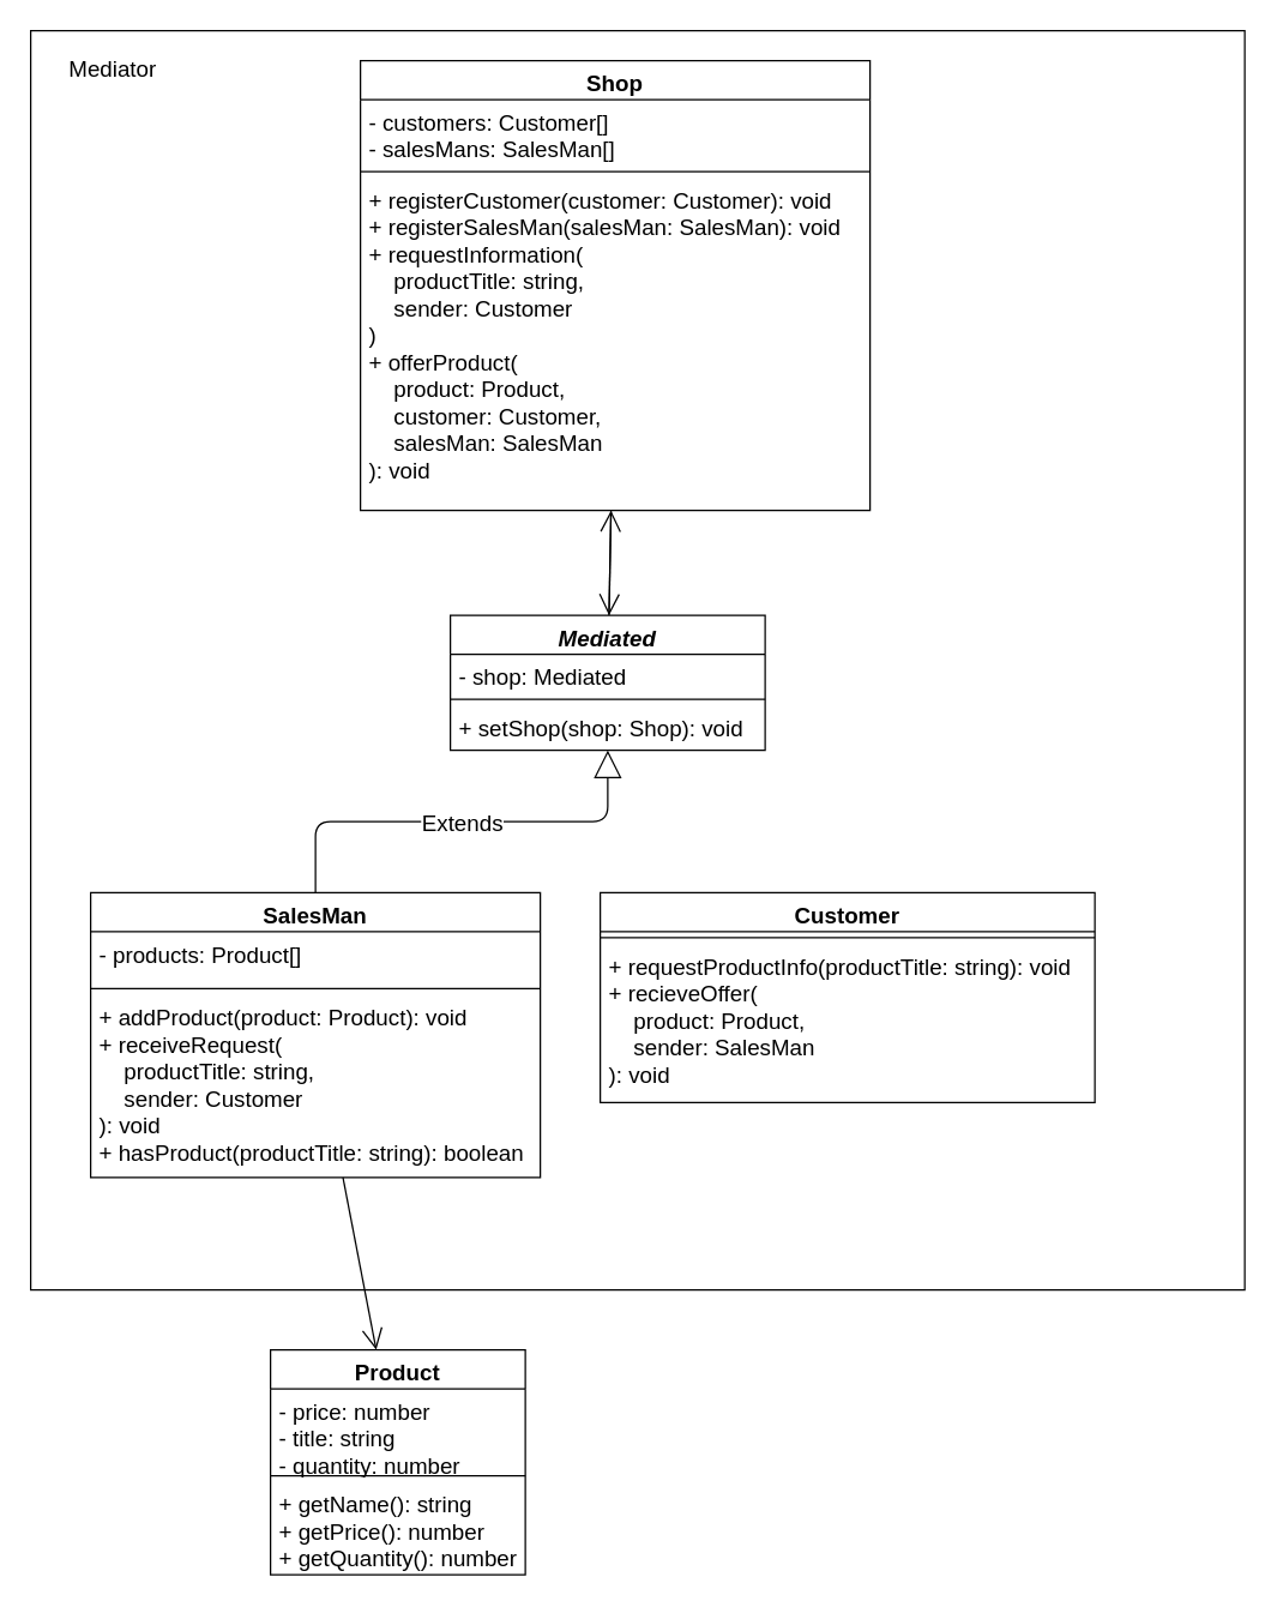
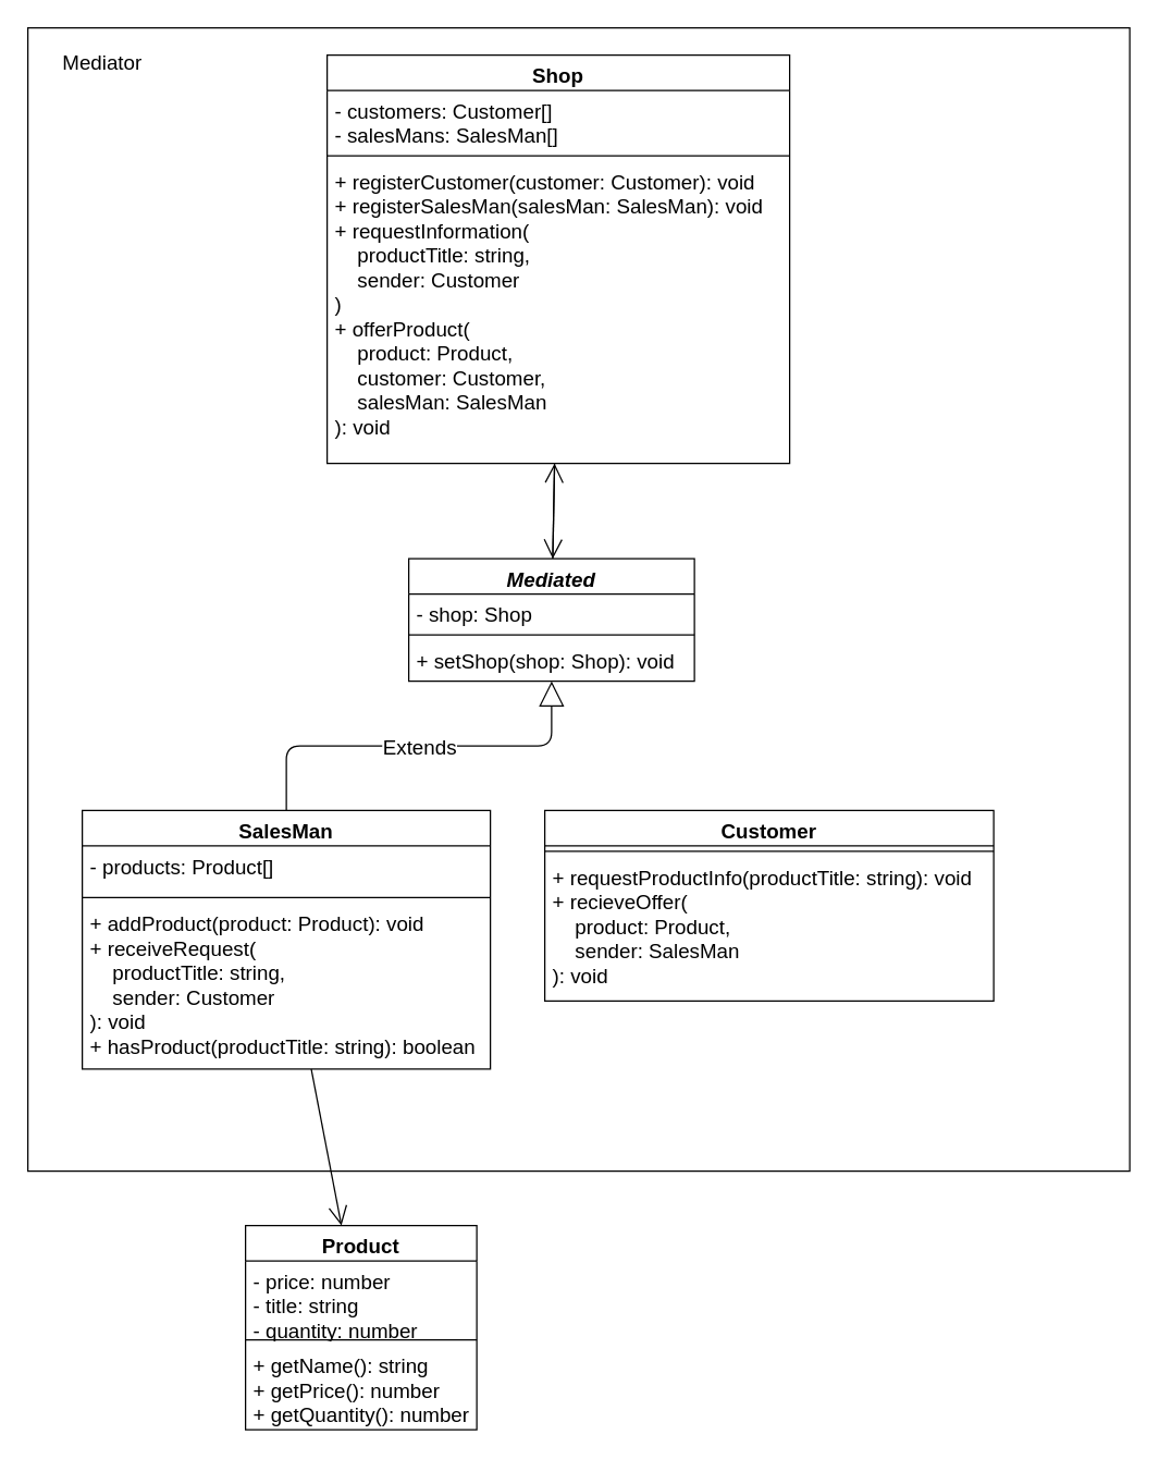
- <mxCell id="23" value="- shop: Mediated&#10;" style="text;strokeColor=none;fillColor=none;align=left;verticalAlign=top;spacingLeft=4;spacingRight=4;overflow=hidden;rotatable=0;points=[[0,0.5],[1,0.5]];portConstraint=eastwest;fontSize=15;" vertex="1" parent="22"><mxGeometry y="26" width="210" height="26" as="geometry" /></mxCell>
+ <mxCell id="23" value="- shop: Shop&#10;" style="text;strokeColor=none;fillColor=none;align=left;verticalAlign=top;spacingLeft=4;spacingRight=4;overflow=hidden;rotatable=0;points=[[0,0.5],[1,0.5]];portConstraint=eastwest;fontSize=15;" vertex="1" parent="22"><mxGeometry y="26" width="210" height="26" as="geometry" /></mxCell>
